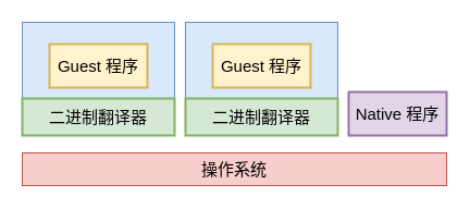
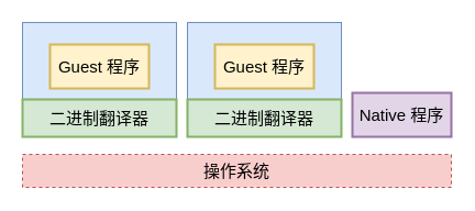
- <mxCell id="4" value="操作系统" style="rounded=0;whiteSpace=wrap;html=1;fillColor=#f8cecc;strokeColor=#b85450;fontSize=15;" parent="1" vertex="1"><mxGeometry x="20" y="140" width="390" height="30" as="geometry" /></mxCell>
+ <mxCell id="4" value="操作系统" style="rounded=0;whiteSpace=wrap;html=1;fillColor=#f8cecc;strokeColor=#b85450;fontSize=15;dashed=1;" parent="1" vertex="1"><mxGeometry x="20" y="140" width="390" height="30" as="geometry" /></mxCell>
